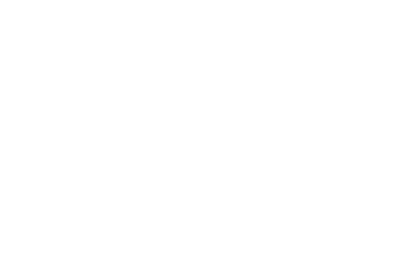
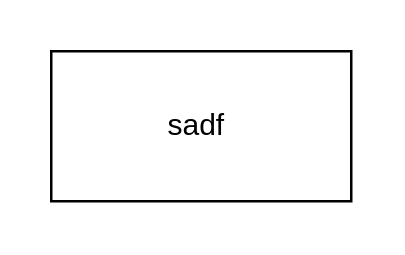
+ <mxCell id="2" value="sadf&amp;nbsp;" style="rounded=0;whiteSpace=wrap;html=1;" vertex="1" parent="1"><mxGeometry x="20" y="20" width="120" height="60" as="geometry" /></mxCell>
